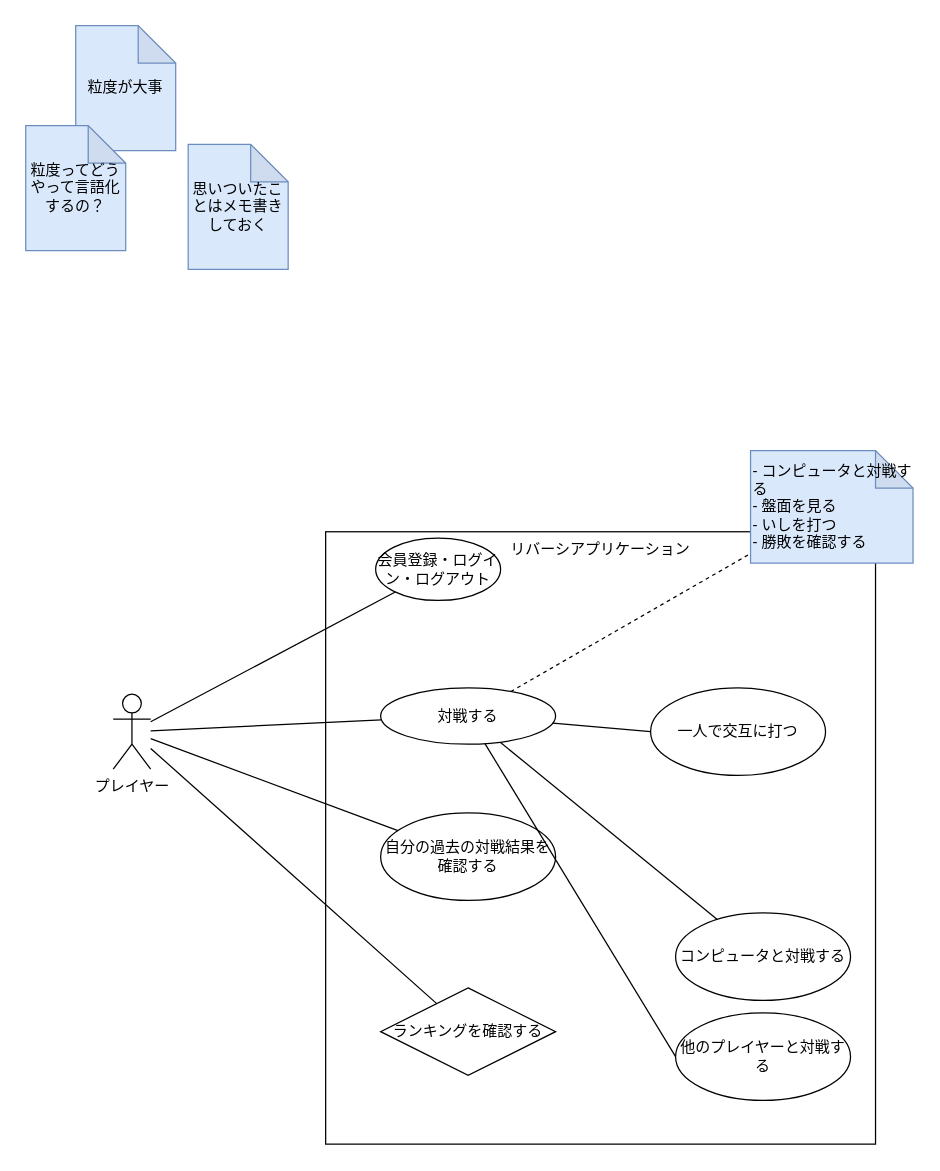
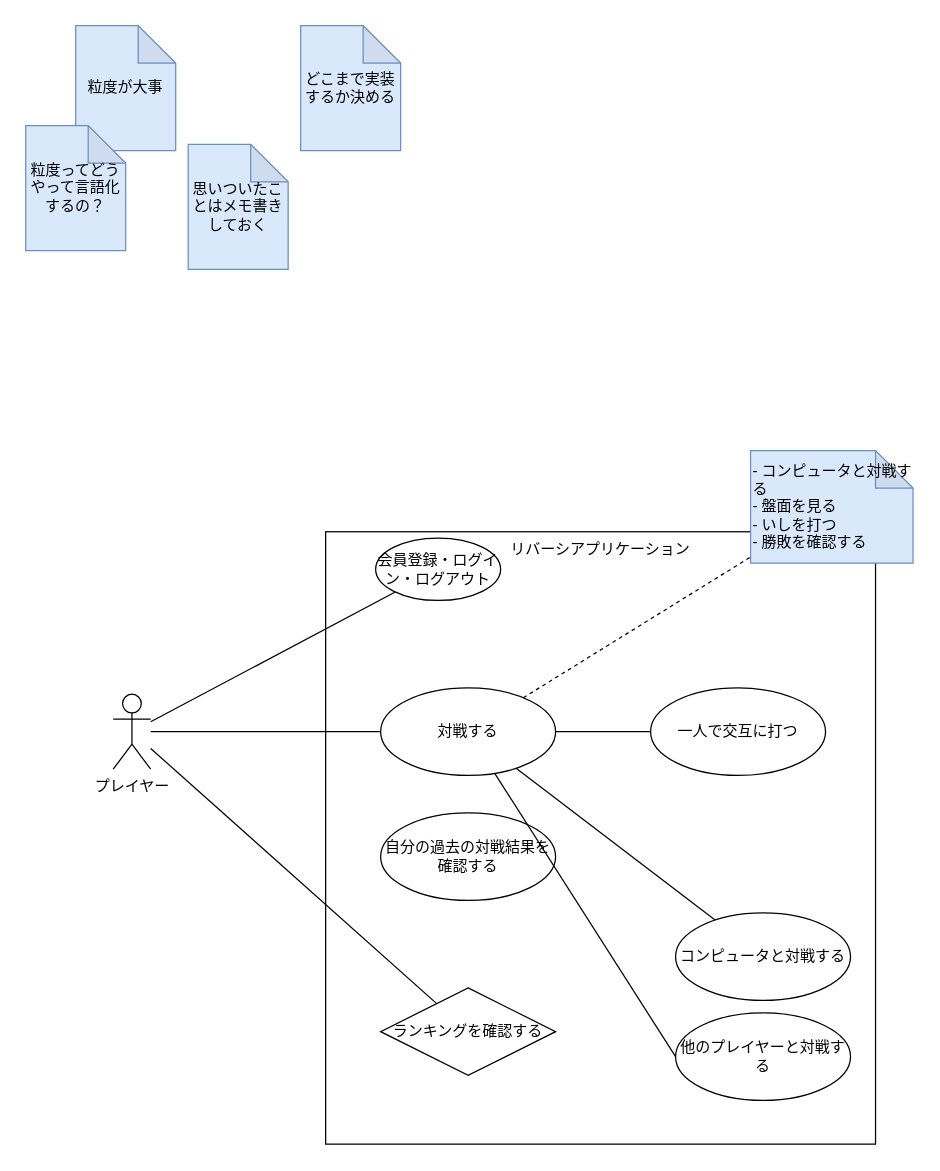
+ <mxCell id="8" value="どこまで実装するか決める" style="shape=note;whiteSpace=wrap;html=1;backgroundOutline=1;darkOpacity=0.05;fillColor=#dae8fc;strokeColor=#6c8ebf;" parent="1" vertex="1"><mxGeometry x="240" y="20" width="80" height="100" as="geometry" /></mxCell>
- <mxCell id="4" value="対戦する" style="ellipse;whiteSpace=wrap;html=1;fillColor=none;" parent="1" vertex="1"><mxGeometry x="304" y="550" width="140" height="45" as="geometry" /></mxCell>
+ <mxCell id="4" value="対戦する" style="ellipse;whiteSpace=wrap;html=1;fillColor=none;" parent="1" vertex="1"><mxGeometry x="304" y="550" width="140" height="70" as="geometry" /></mxCell>
- <mxCell id="19" value="" style="endArrow=none;html=1;" parent="1" source="5" target="9" edge="1"><mxGeometry relative="1" as="geometry"><mxPoint x="130" y="595" as="sourcePoint" /><mxPoint x="314" y="595" as="targetPoint" /></mxGeometry></mxCell>
